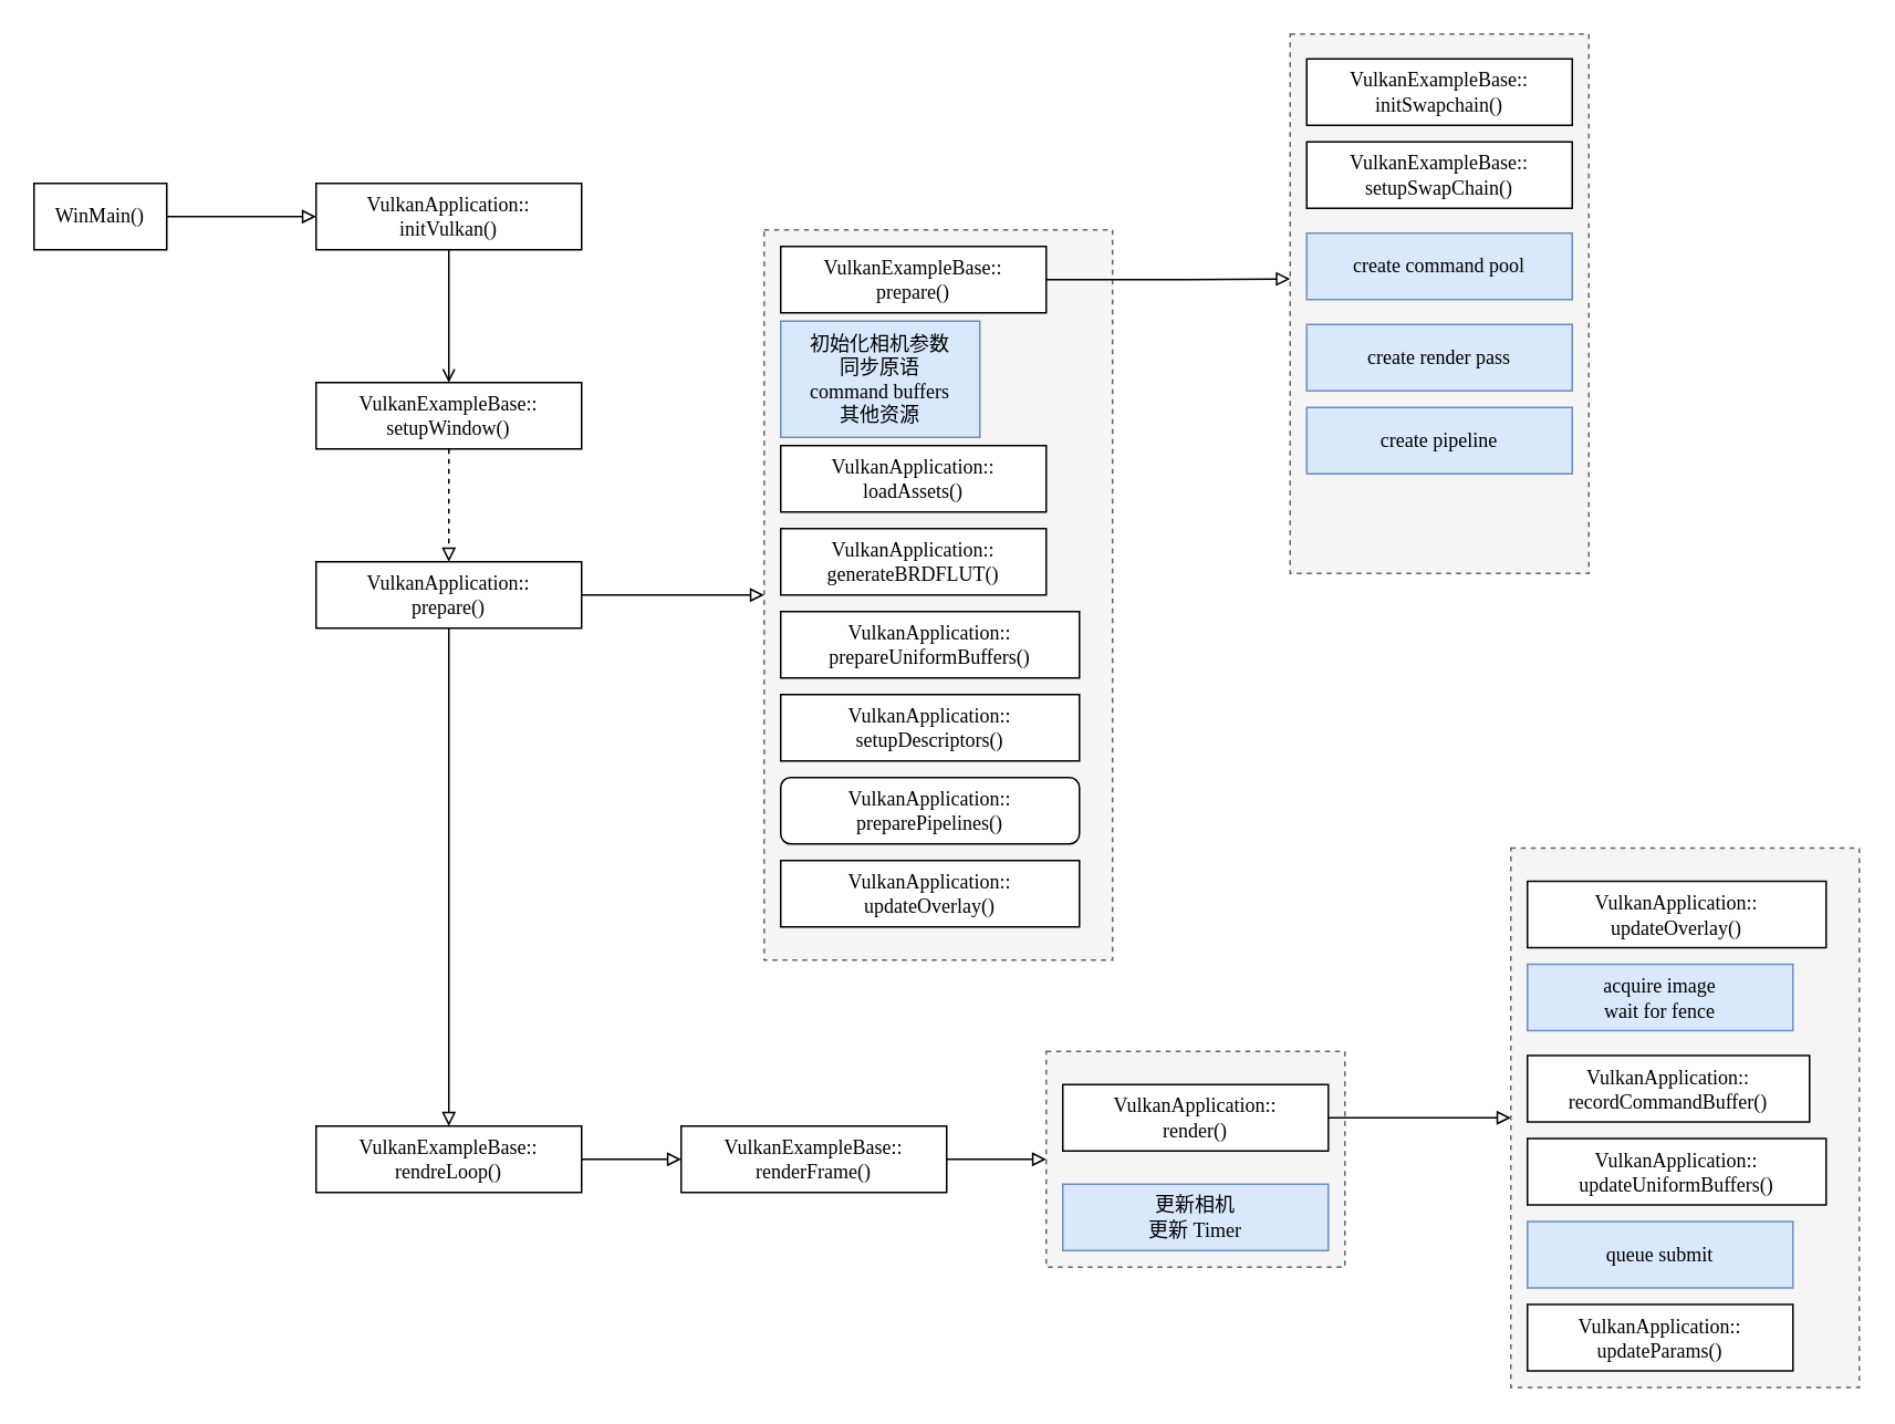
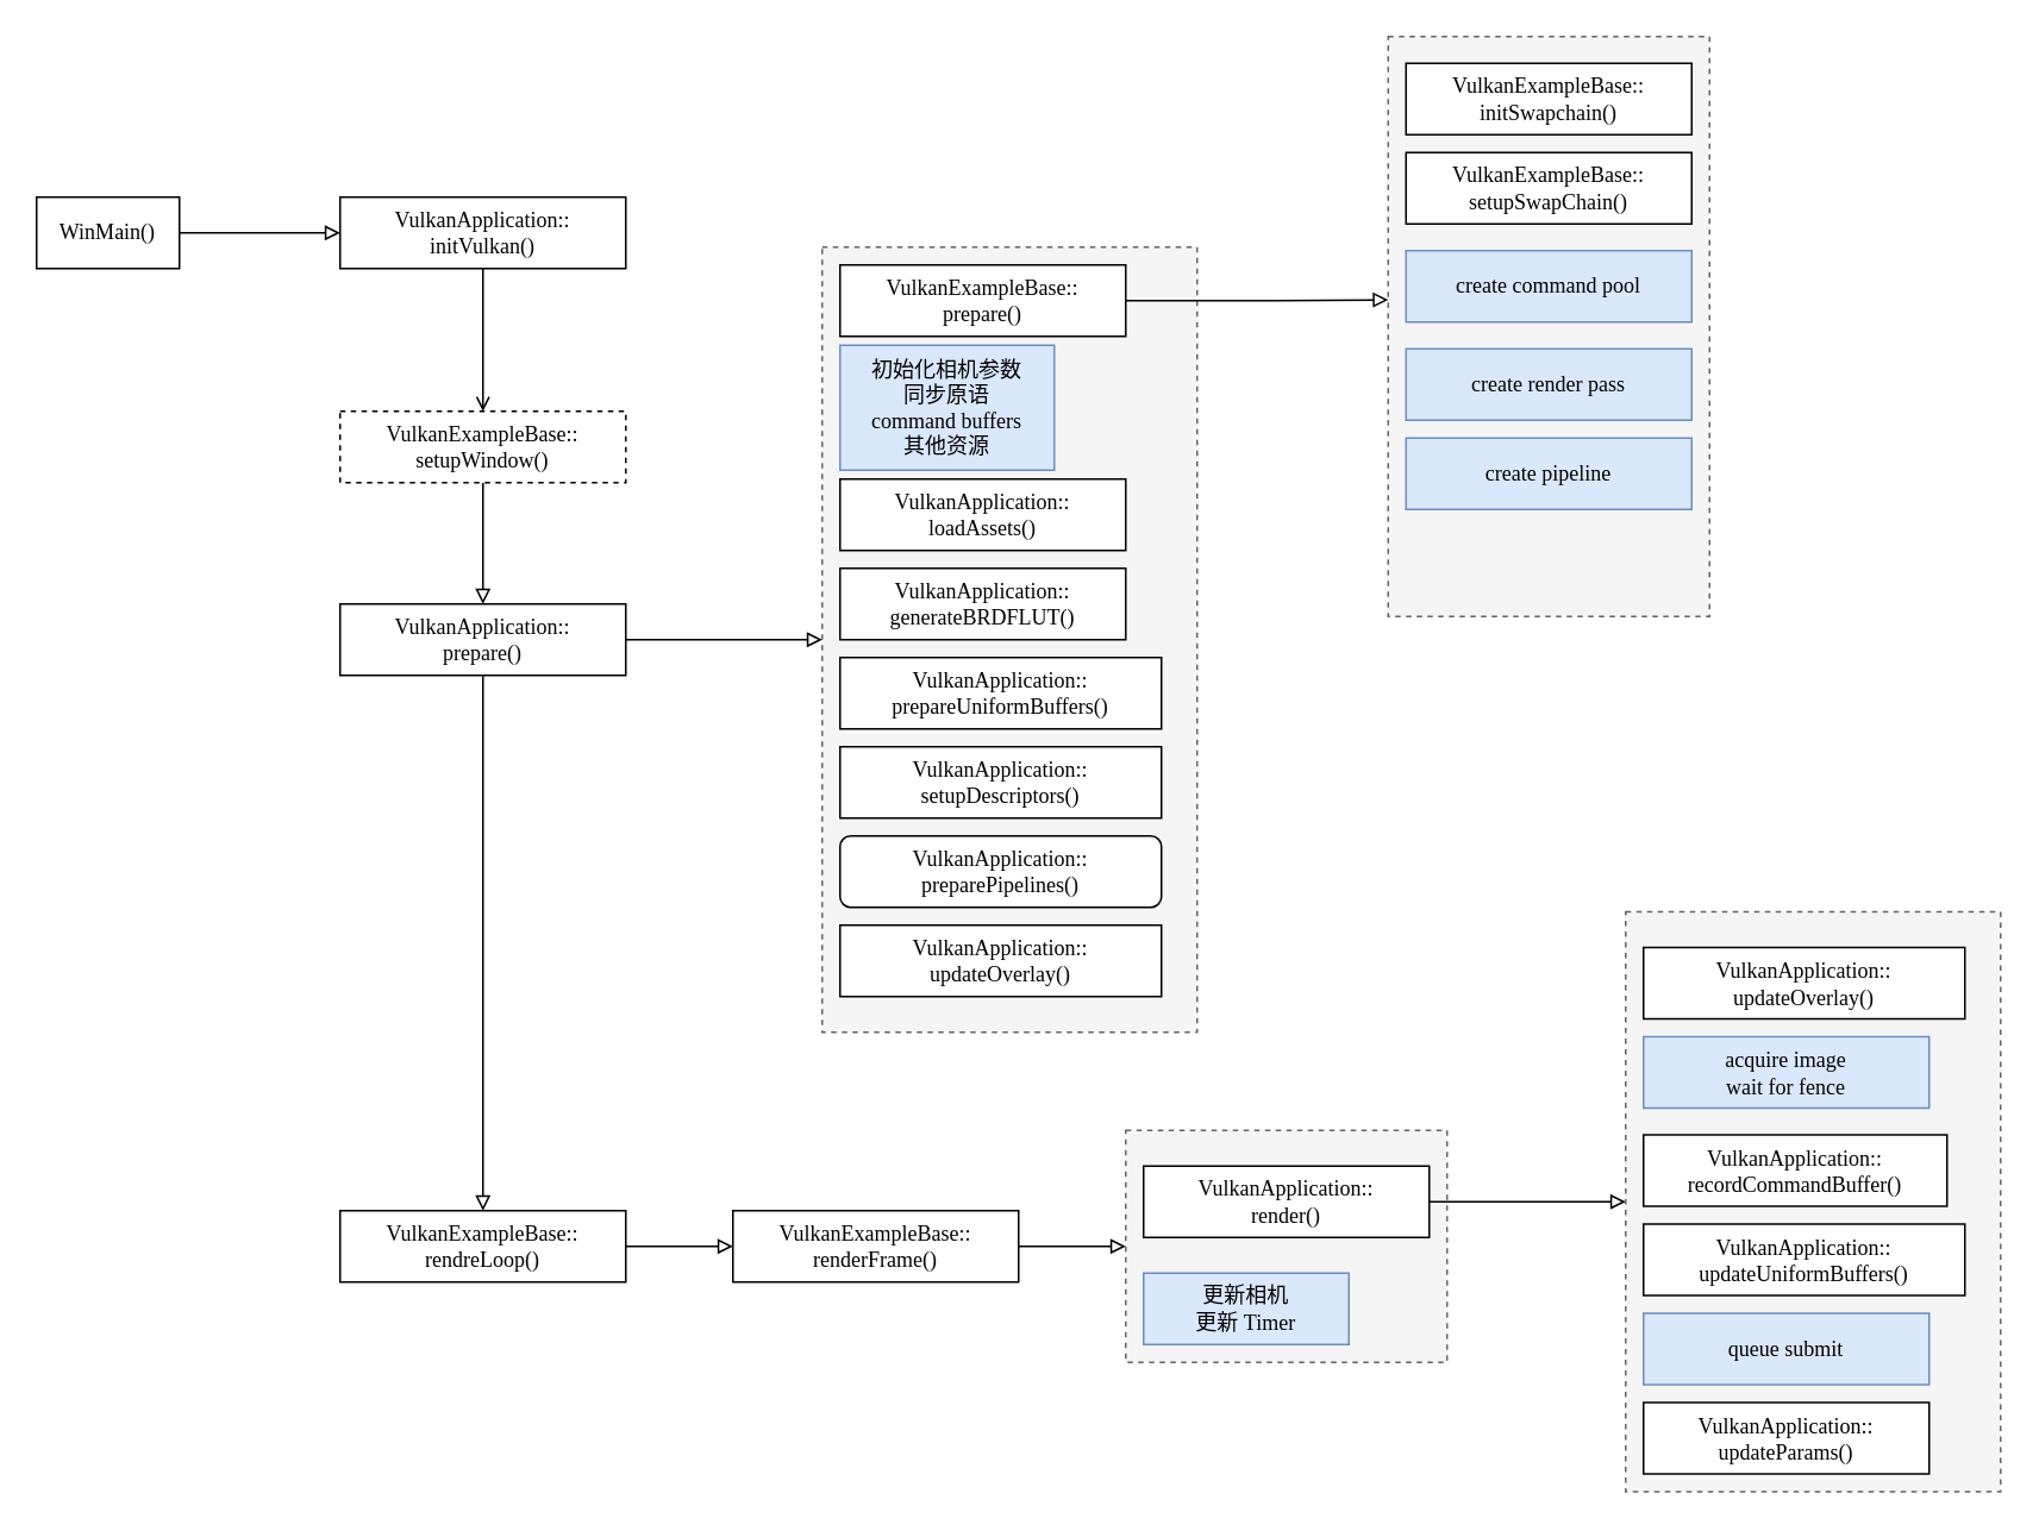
- <mxCell id="9" value="VulkanExampleBase::&lt;br style=&quot;border-color: var(--border-color);&quot;&gt;setupWindow()" style="rounded=0;whiteSpace=wrap;html=1;fontFamily=Lucida Console;" parent="1" vertex="1"><mxGeometry x="190" y="230" width="160" height="40" as="geometry" /></mxCell>
+ <mxCell id="9" value="VulkanExampleBase::&lt;br style=&quot;border-color: var(--border-color);&quot;&gt;setupWindow()" style="rounded=0;whiteSpace=wrap;html=1;fontFamily=Lucida Console;dashed=1;" parent="1" vertex="1"><mxGeometry x="190" y="230" width="160" height="40" as="geometry" /></mxCell>
- <mxCell id="8" style="edgeStyle=orthogonalEdgeStyle;rounded=1;orthogonalLoop=1;jettySize=auto;html=1;exitX=0.5;exitY=1;exitDx=0;exitDy=0;endArrow=block;endFill=0;curved=0;dashed=1;" parent="1" source="9" target="12" edge="1"><mxGeometry relative="1" as="geometry" /></mxCell>
+ <mxCell id="8" style="edgeStyle=orthogonalEdgeStyle;rounded=1;orthogonalLoop=1;jettySize=auto;html=1;exitX=0.5;exitY=1;exitDx=0;exitDy=0;endArrow=block;endFill=0;curved=0;" parent="1" source="9" target="12" edge="1"><mxGeometry relative="1" as="geometry" /></mxCell>
- <mxCell id="27" value="更新相机&lt;br&gt;更新 Timer" style="rounded=0;whiteSpace=wrap;html=1;fontFamily=Lucida Console;fillColor=#dae8fc;strokeColor=#6c8ebf;" parent="1" vertex="1"><mxGeometry x="640" y="713" width="160" height="40" as="geometry" /></mxCell>
+ <mxCell id="27" value="更新相机&lt;br&gt;更新 Timer" style="rounded=0;whiteSpace=wrap;html=1;fontFamily=Lucida Console;fillColor=#dae8fc;strokeColor=#6c8ebf;" parent="1" vertex="1"><mxGeometry x="640" y="713" width="115" height="40" as="geometry" /></mxCell>
